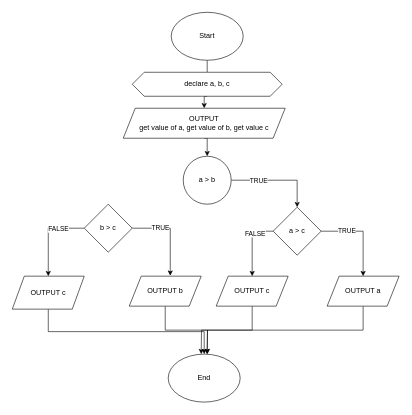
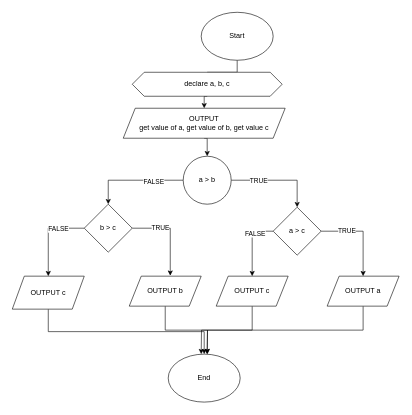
- <mxCell id="3" value="Start" style="ellipse;whiteSpace=wrap;html=1;" vertex="1" parent="1"><mxGeometry x="285" y="20" width="120" height="80" as="geometry" /></mxCell>
+ <mxCell id="3" value="Start" style="ellipse;whiteSpace=wrap;html=1;" vertex="1" parent="1"><mxGeometry x="335" y="20" width="120" height="80" as="geometry" /></mxCell>
+ <mxCell id="9" style="edgeStyle=orthogonalEdgeStyle;rounded=0;orthogonalLoop=1;jettySize=auto;html=1;exitX=0;exitY=0.5;exitDx=0;exitDy=0;entryX=0.5;entryY=0;entryDx=0;entryDy=0;" edge="1" parent="1" source="13" target="18"><mxGeometry relative="1" as="geometry" /></mxCell>
+ <mxCell id="10" value="FALSE" style="edgeLabel;html=1;align=center;verticalAlign=middle;resizable=0;points=[];" vertex="1" connectable="0" parent="9"><mxGeometry x="-0.392" y="1" relative="1" as="geometry"><mxPoint as="offset" /></mxGeometry></mxCell>
